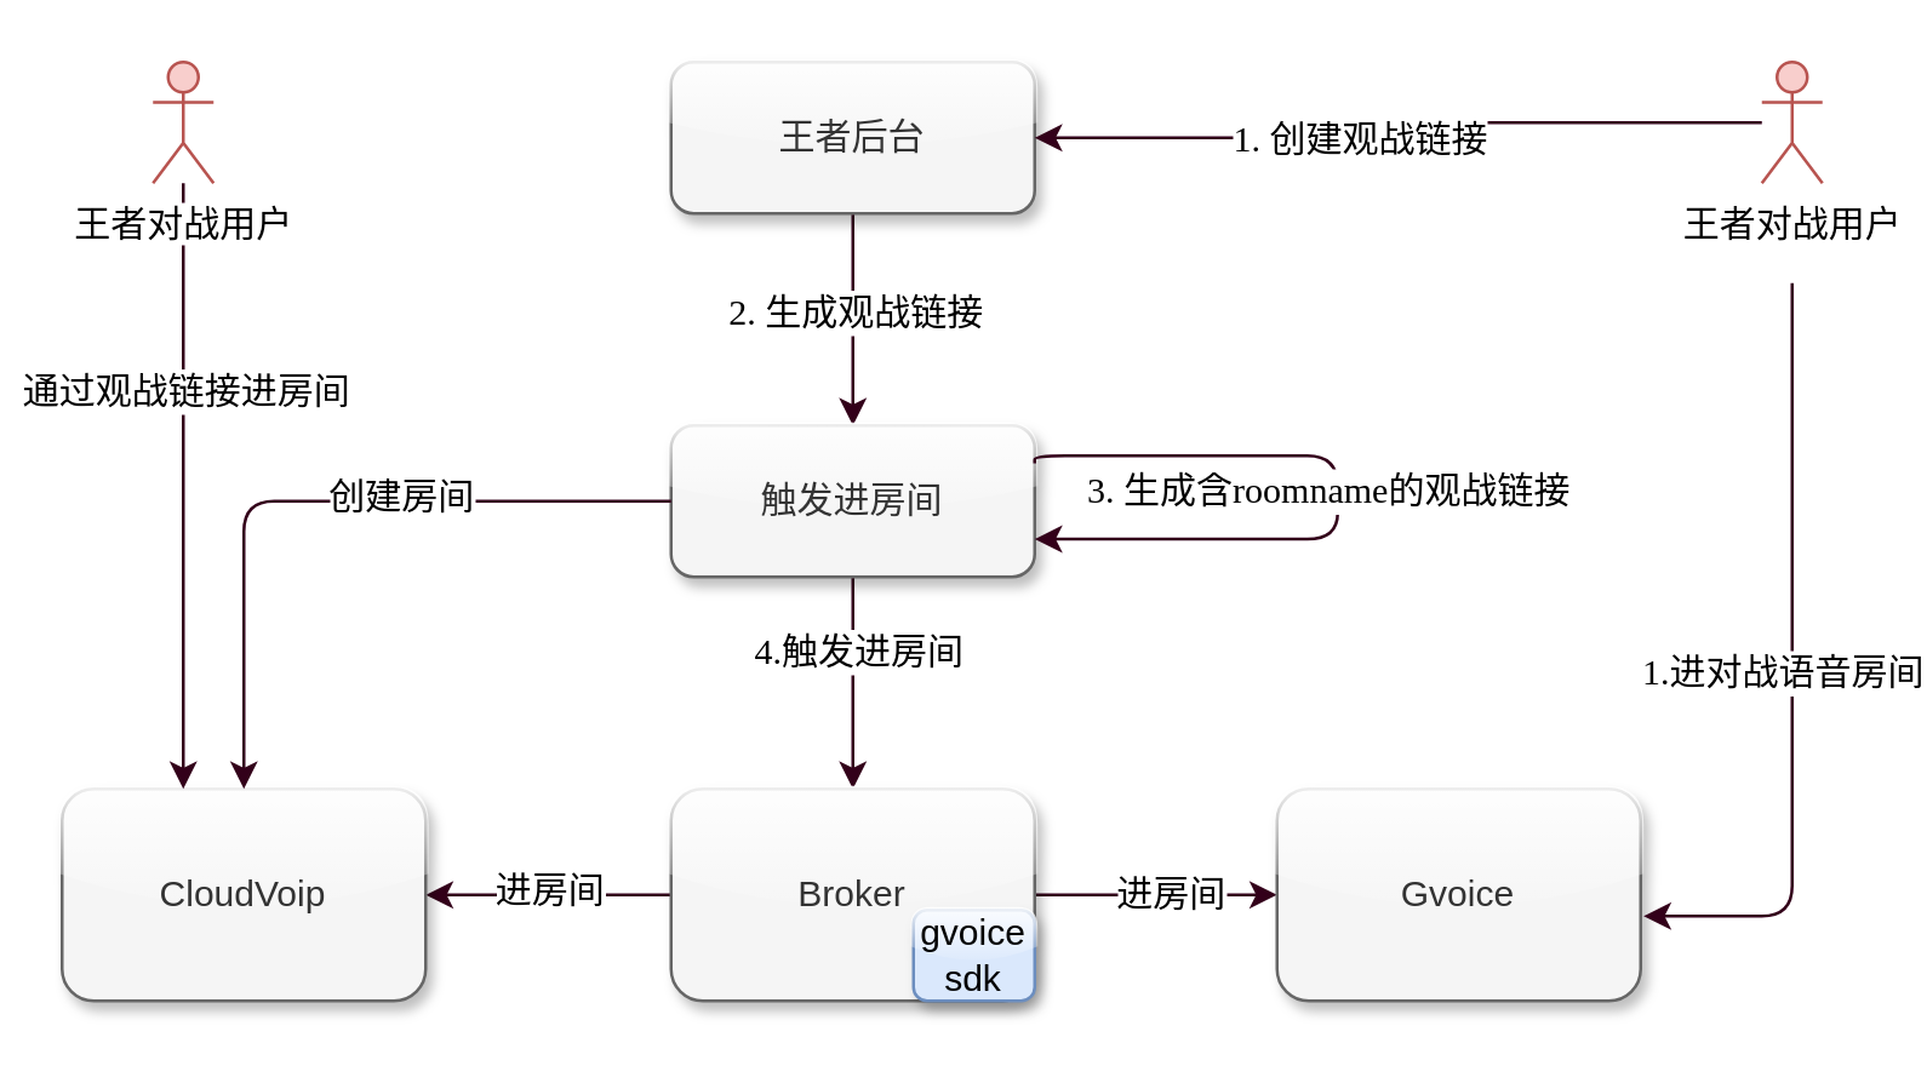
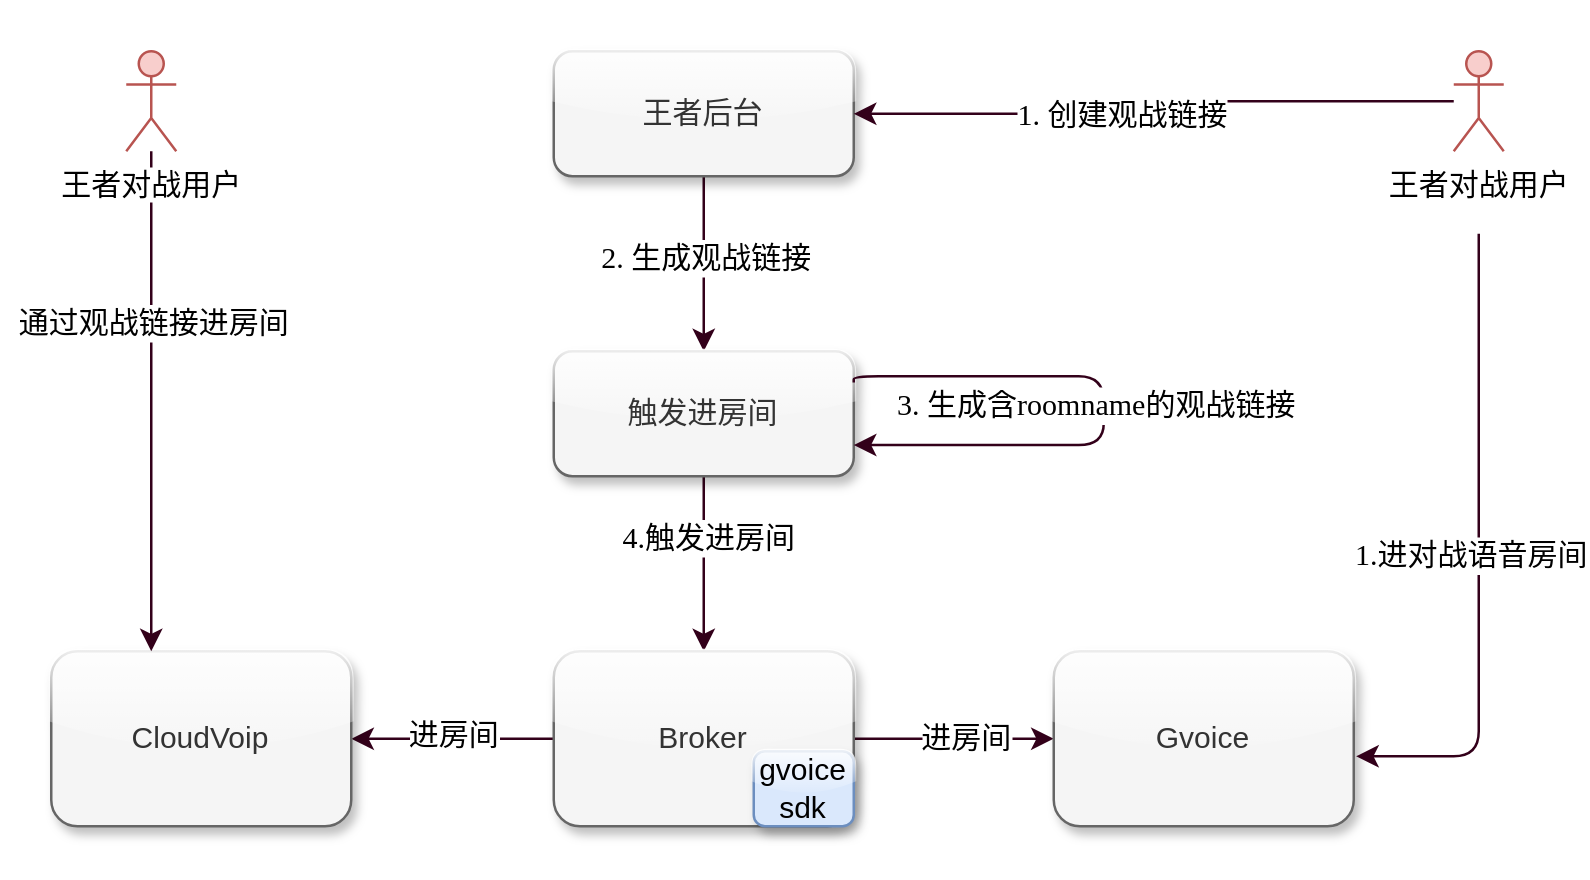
- <mxCell id="23" value="" style="edgeStyle=elbowEdgeStyle;elbow=horizontal;endArrow=classic;html=1;strokeColor=#33001A;fontFamily=Comic Sans MS;exitX=0;exitY=0.5;exitDx=0;exitDy=0;entryX=0.5;entryY=0;entryDx=0;entryDy=0;" edge="1" parent="1" source="10" target="19"><mxGeometry width="50" height="50" relative="1" as="geometry"><mxPoint x="105" y="200" as="sourcePoint" /><mxPoint x="155" y="150" as="targetPoint" /><Array as="points"><mxPoint x="80" y="165" /></Array></mxGeometry></mxCell>
- <mxCell id="24" value="创建房间" style="text;html=1;resizable=0;points=[];align=center;verticalAlign=middle;labelBackgroundColor=#ffffff;fontFamily=Comic Sans MS;" vertex="1" connectable="0" parent="23"><mxGeometry x="-0.237" y="-2" relative="1" as="geometry"><mxPoint as="offset" /></mxGeometry></mxCell>
